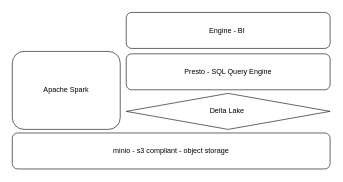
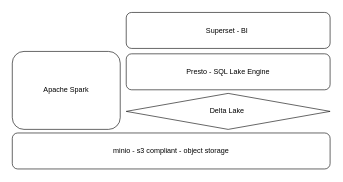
- <mxCell id="6" value="Engine - BI&amp;nbsp;" style="rounded=1;whiteSpace=wrap;html=1;" vertex="1" parent="1"><mxGeometry x="210" y="20" width="340" height="60" as="geometry" /></mxCell>
+ <mxCell id="6" value="Superset - BI&amp;nbsp;" style="rounded=1;whiteSpace=wrap;html=1;" vertex="1" parent="1"><mxGeometry x="210" y="20" width="340" height="60" as="geometry" /></mxCell>
- <mxCell id="5" value="Presto - SQL Query Engine" style="rounded=1;whiteSpace=wrap;html=1;" vertex="1" parent="1"><mxGeometry x="210" y="89" width="340" height="60" as="geometry" /></mxCell>
+ <mxCell id="5" value="Presto - SQL Lake Engine" style="rounded=1;whiteSpace=wrap;html=1;" vertex="1" parent="1"><mxGeometry x="210" y="89" width="340" height="60" as="geometry" /></mxCell>
